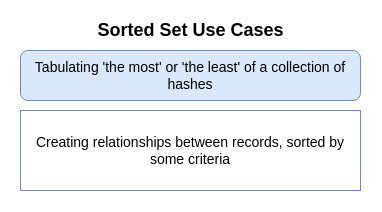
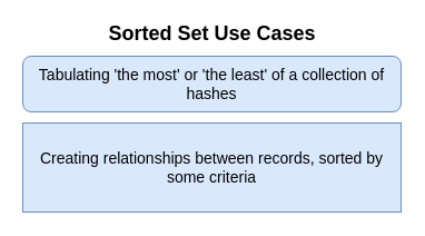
- <mxCell id="4" value="Creating relationships between records, sorted by some criteria" style="rounded=0;whiteSpace=wrap;html=1;fontSize=14;align=center;fillColor=#ffffff;strokeColor=#6c8ebf;" vertex="1" parent="1"><mxGeometry x="20" y="110" width="340" height="80" as="geometry" /></mxCell>
+ <mxCell id="4" value="Creating relationships between records, sorted by some criteria" style="rounded=0;whiteSpace=wrap;html=1;fontSize=14;align=center;fillColor=#dae8fc;strokeColor=#6c8ebf;" vertex="1" parent="1"><mxGeometry x="20" y="110" width="340" height="80" as="geometry" /></mxCell>
